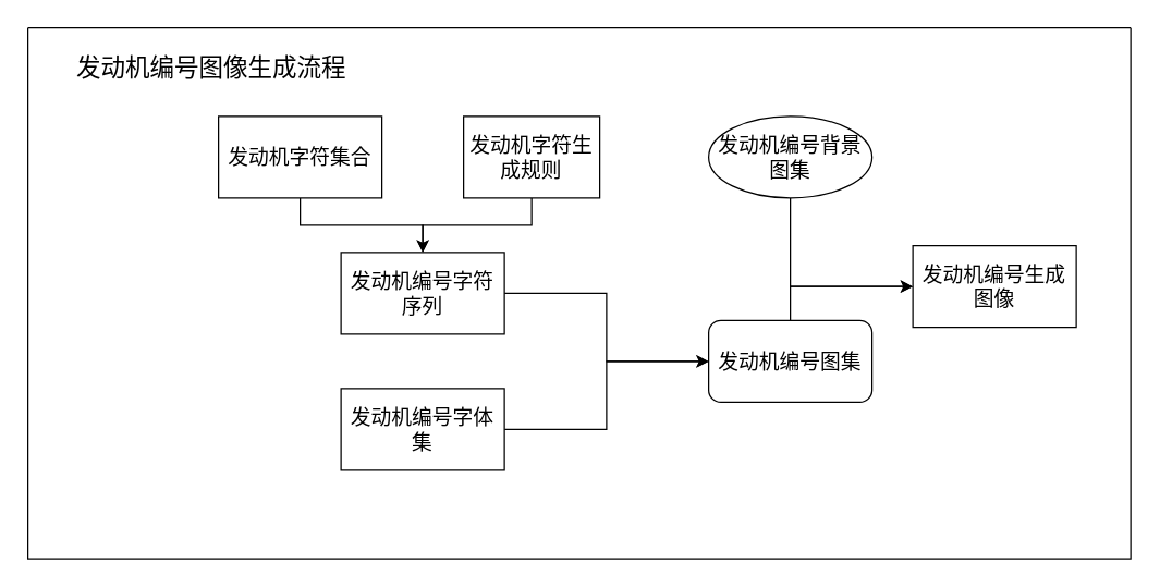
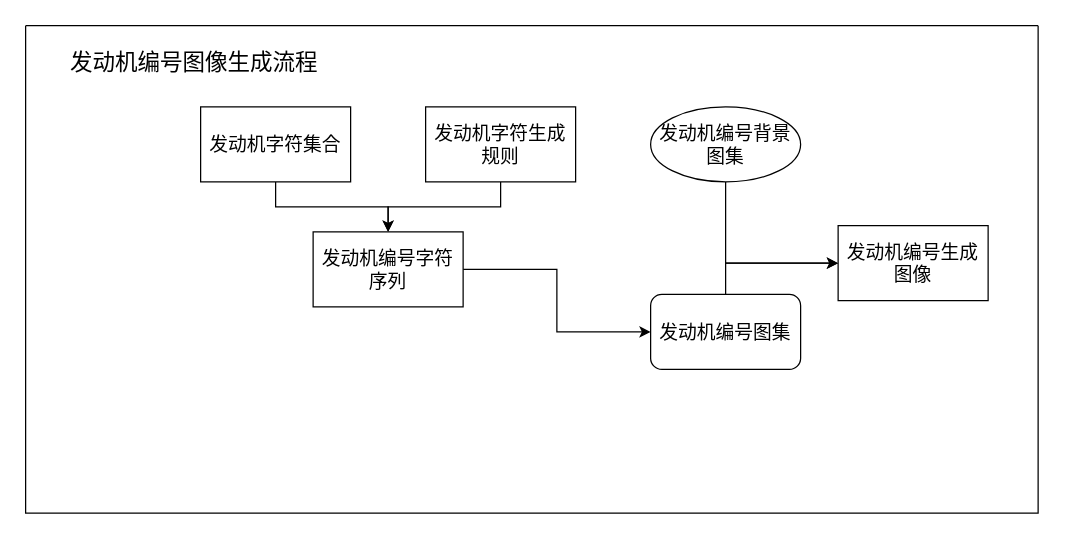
- <mxCell id="5" value="发动机字符生成规则&lt;br style=&quot;font-size: 15px;&quot;&gt;" style="rounded=0;whiteSpace=wrap;html=1;fontSize=15;" vertex="1" parent="1"><mxGeometry x="340" y="85" width="100" height="60" as="geometry" /></mxCell>
+ <mxCell id="5" value="发动机字符生成规则&lt;br style=&quot;font-size: 15px;&quot;&gt;" style="rounded=0;whiteSpace=wrap;html=1;fontSize=15;" vertex="1" parent="1"><mxGeometry x="340" y="85" width="120" height="60" as="geometry" /></mxCell>
- <mxCell id="11" value="发动机编号字体集" style="rounded=0;whiteSpace=wrap;html=1;fontSize=15;" vertex="1" parent="1"><mxGeometry x="250" y="285" width="120" height="60" as="geometry" /></mxCell>
- <mxCell id="10" style="edgeStyle=orthogonalEdgeStyle;rounded=0;orthogonalLoop=1;jettySize=auto;html=1;exitX=1;exitY=0.5;exitDx=0;exitDy=0;fontSize=15;" edge="1" parent="1" source="11" target="16"><mxGeometry relative="1" as="geometry" /></mxCell>
